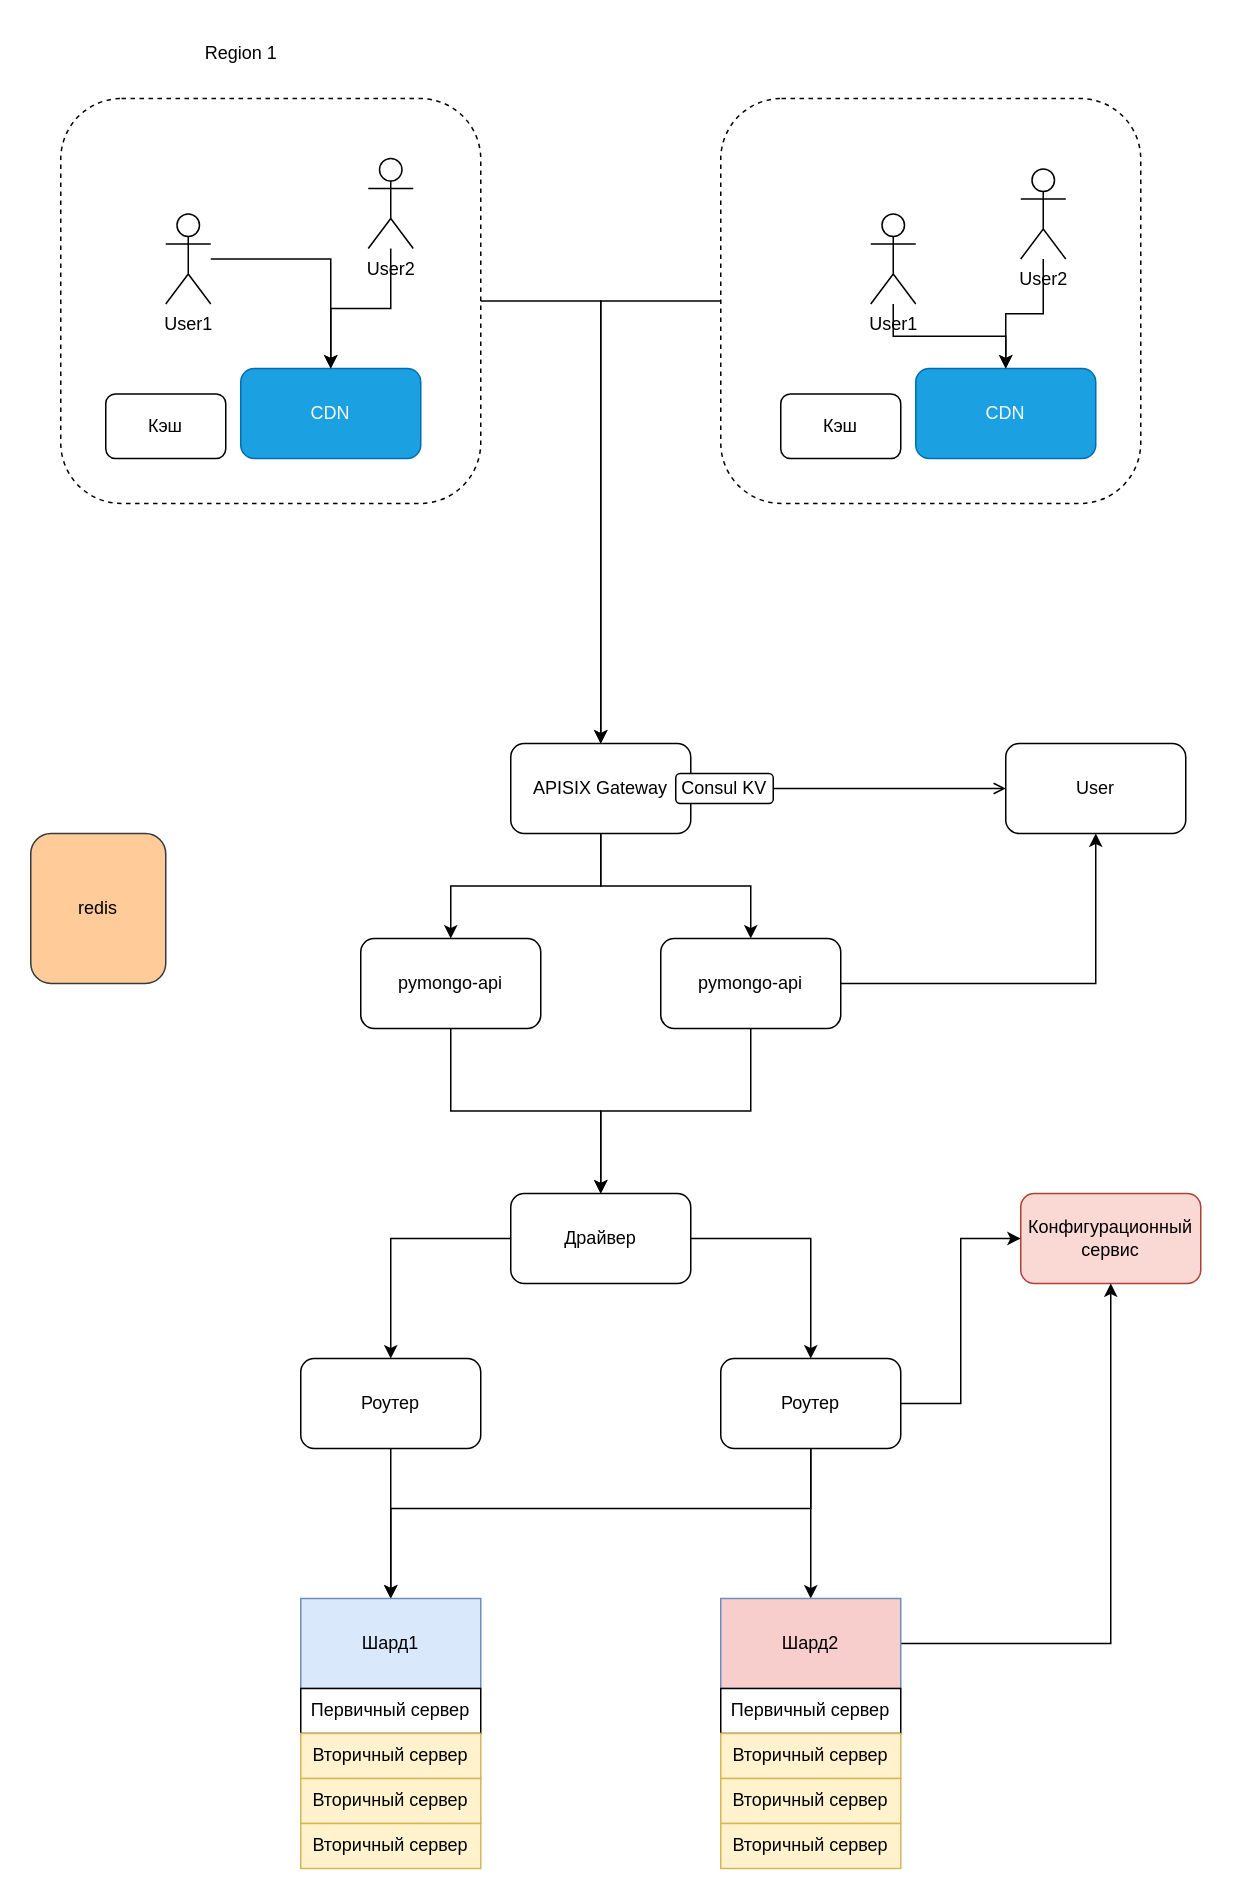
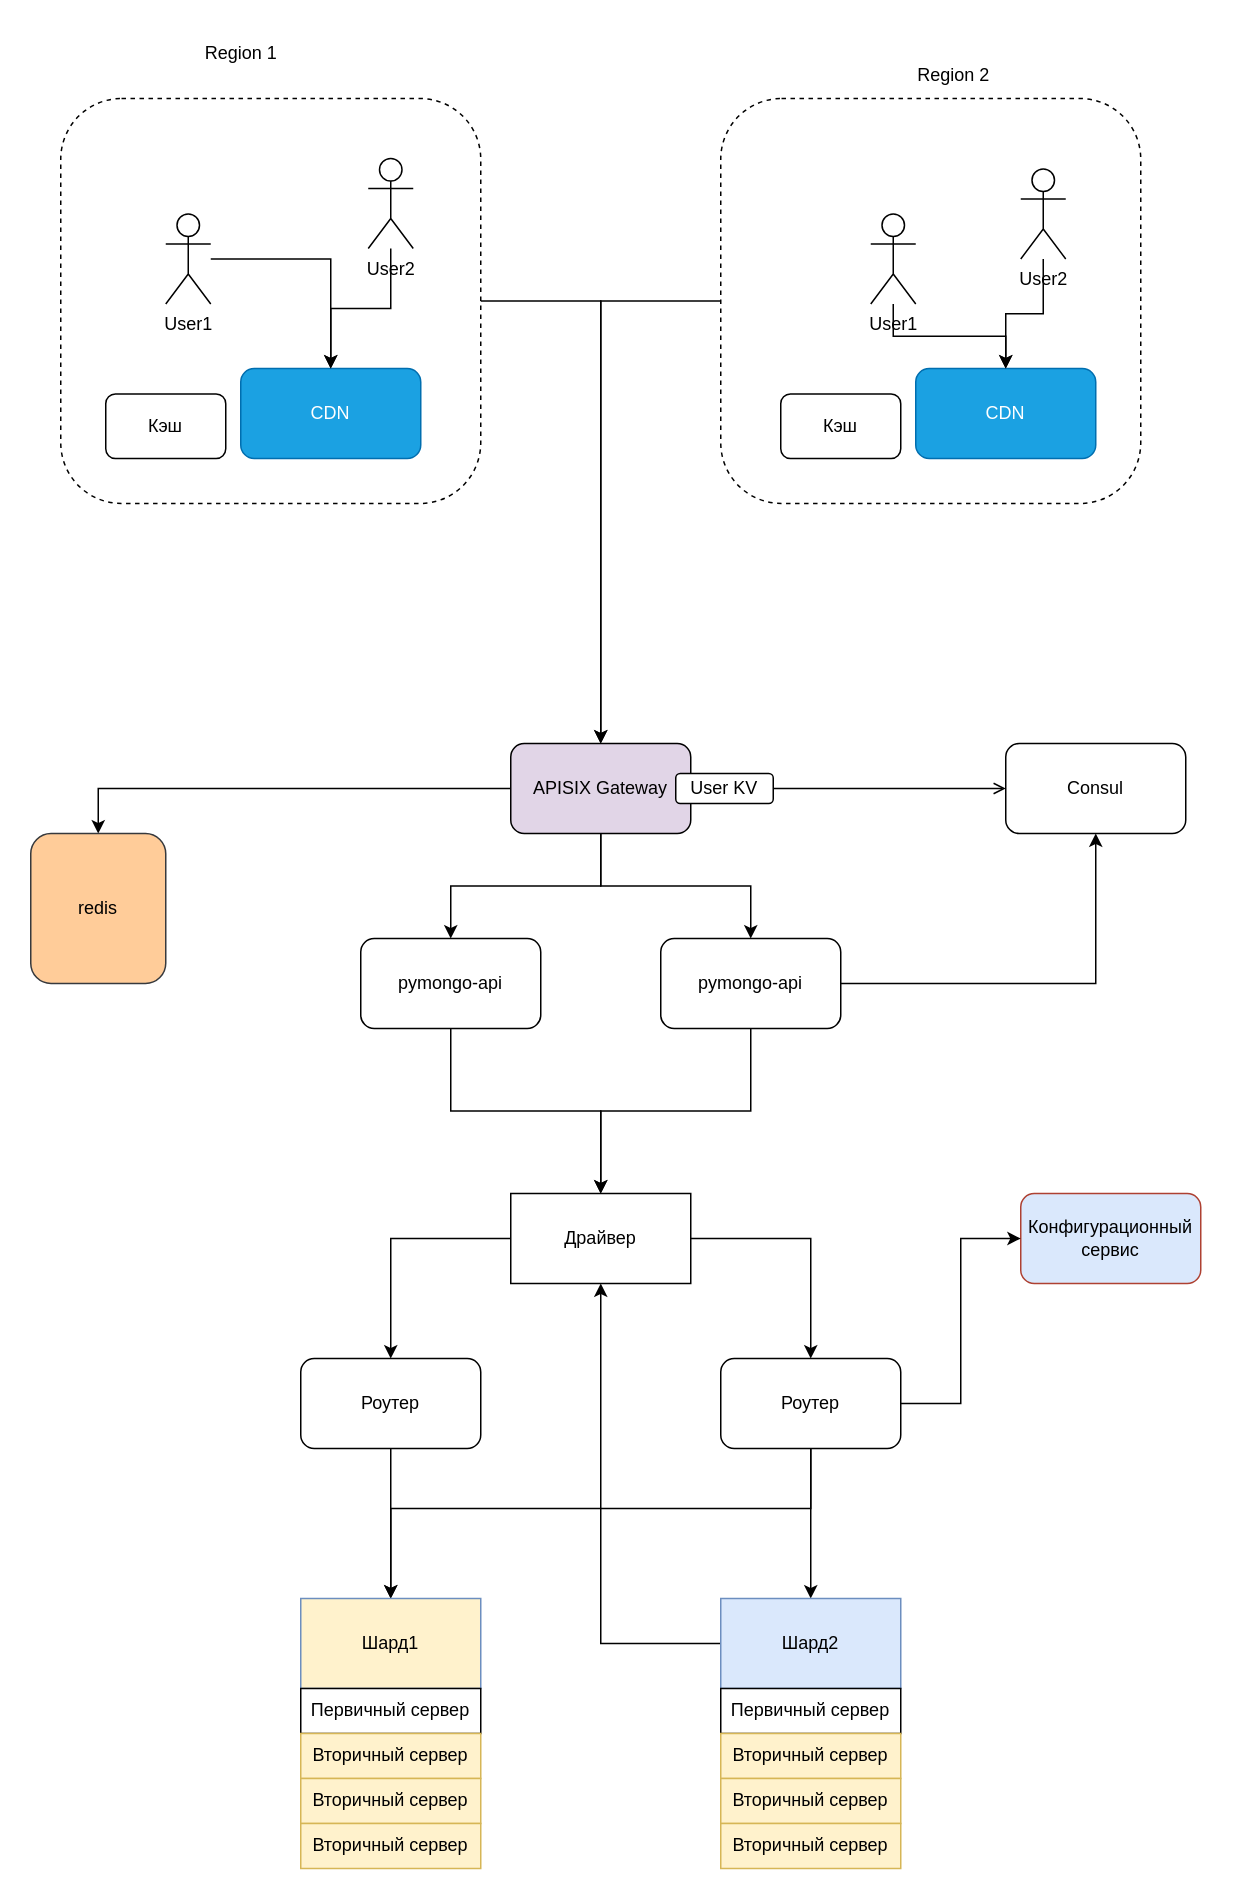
+ <mxCell id="53" value="Region 2" style="text;html=1;align=center;verticalAlign=middle;resizable=0;points=[];autosize=1;strokeColor=none;fillColor=none;" vertex="1" parent="1"><mxGeometry x="600" y="35" width="70" height="30" as="geometry" /></mxCell>
+ <mxCell id="4" style="edgeStyle=orthogonalEdgeStyle;rounded=0;orthogonalLoop=1;jettySize=auto;html=1;entryX=0.5;entryY=0;entryDx=0;entryDy=0;exitX=0;exitY=0.5;exitDx=0;exitDy=0;" parent="1" source="31" target="28" edge="1"><mxGeometry relative="1" as="geometry" /></mxCell>
- <mxCell id="31" value="APISIX Gateway" style="rounded=1;whiteSpace=wrap;html=1;" parent="1" vertex="1"><mxGeometry x="340" y="495" width="120" height="60" as="geometry" /></mxCell>
+ <mxCell id="31" value="APISIX Gateway" style="rounded=1;whiteSpace=wrap;html=1;fillColor=#e1d5e7;" parent="1" vertex="1"><mxGeometry x="340" y="495" width="120" height="60" as="geometry" /></mxCell>
- <mxCell id="33" value="Consul KV" style="rounded=1;whiteSpace=wrap;html=1;" parent="1" vertex="1"><mxGeometry x="450" y="515" width="65" height="20" as="geometry" /></mxCell>
+ <mxCell id="33" value="User KV" style="rounded=1;whiteSpace=wrap;html=1;" parent="1" vertex="1"><mxGeometry x="450" y="515" width="65" height="20" as="geometry" /></mxCell>
- <mxCell id="34" value="User" style="rounded=1;whiteSpace=wrap;html=1;" parent="1" vertex="1"><mxGeometry x="670" y="495" width="120" height="60" as="geometry" /></mxCell>
+ <mxCell id="34" value="Consul" style="rounded=1;whiteSpace=wrap;html=1;" parent="1" vertex="1"><mxGeometry x="670" y="495" width="120" height="60" as="geometry" /></mxCell>
- <mxCell id="10" value="Драйвер" style="rounded=1;whiteSpace=wrap;html=1;" parent="1" vertex="1"><mxGeometry x="340" y="795" width="120" height="60" as="geometry" /></mxCell>
+ <mxCell id="10" value="Драйвер" style="whiteSpace=wrap;html=1;rounded=0;" parent="1" vertex="1"><mxGeometry x="340" y="795" width="120" height="60" as="geometry" /></mxCell>
- <mxCell id="7" value="Конфигурационный сервис" style="rounded=1;whiteSpace=wrap;html=1;fillColor=#fad9d5;strokeColor=#ae4132;" parent="1" vertex="1"><mxGeometry x="680" y="795" width="120" height="60" as="geometry" /></mxCell>
+ <mxCell id="7" value="Конфигурационный сервис" style="rounded=1;whiteSpace=wrap;html=1;fillColor=#dae8fc;strokeColor=#ae4132;" parent="1" vertex="1"><mxGeometry x="680" y="795" width="120" height="60" as="geometry" /></mxCell>
- <mxCell id="18" style="edgeStyle=orthogonalEdgeStyle;rounded=0;orthogonalLoop=1;jettySize=auto;html=1;entryX=0.5;entryY=1;entryDx=0;entryDy=0;" parent="1" source="19" target="7" edge="1"><mxGeometry relative="1" as="geometry" /></mxCell>
+ <mxCell id="18" style="edgeStyle=orthogonalEdgeStyle;rounded=0;orthogonalLoop=1;jettySize=auto;html=1;" parent="1" source="19" target="10" edge="1"><mxGeometry relative="1" as="geometry" /></mxCell>
- <mxCell id="17" value="Шард1" style="rounded=0;whiteSpace=wrap;html=1;fillColor=#dae8fc;strokeColor=#6c8ebf;" parent="1" vertex="1"><mxGeometry x="200" y="1065" width="120" height="60" as="geometry" /></mxCell>
+ <mxCell id="17" value="Шард1" style="rounded=0;whiteSpace=wrap;html=1;fillColor=#fff2cc;strokeColor=#6c8ebf;" parent="1" vertex="1"><mxGeometry x="200" y="1065" width="120" height="60" as="geometry" /></mxCell>
- <mxCell id="19" value="Шард2" style="rounded=0;whiteSpace=wrap;html=1;fillColor=#f8cecc;strokeColor=#6c8ebf;" parent="1" vertex="1"><mxGeometry x="480" y="1065" width="120" height="60" as="geometry" /></mxCell>
+ <mxCell id="19" value="Шард2" style="rounded=0;whiteSpace=wrap;html=1;fillColor=#dae8fc;strokeColor=#6c8ebf;" parent="1" vertex="1"><mxGeometry x="480" y="1065" width="120" height="60" as="geometry" /></mxCell>
